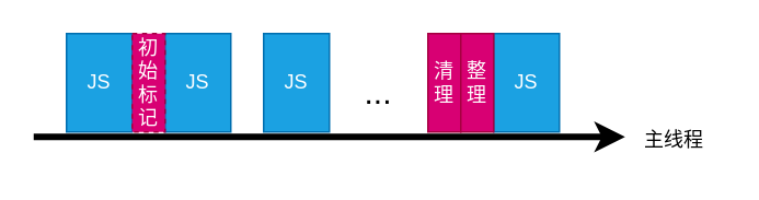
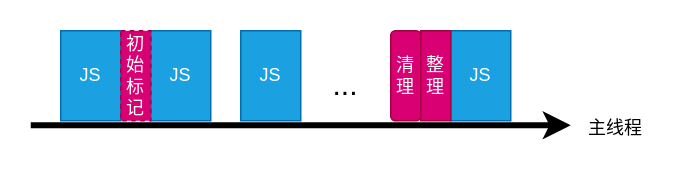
- <mxCell id="8" value="清理" style="rounded=0;whiteSpace=wrap;html=1;fillColor=#d80073;fontColor=#ffffff;strokeColor=#A50040;" vertex="1" parent="1"><mxGeometry x="260" y="20" width="20" height="60" as="geometry" /></mxCell>
+ <mxCell id="8" value="清理" style="whiteSpace=wrap;html=1;fillColor=#d80073;fontColor=#ffffff;strokeColor=#A50040;rounded=1;" vertex="1" parent="1"><mxGeometry x="260" y="20" width="20" height="60" as="geometry" /></mxCell>
